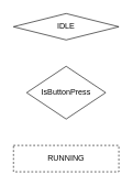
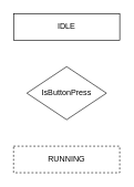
- <mxCell id="4" value="IDLE" style="rhombus;whiteSpace=wrap;html=1;" parent="1" vertex="1"><mxGeometry x="20" y="20" width="160" height="40" as="geometry" /></mxCell>
+ <mxCell id="4" value="IDLE" style="rounded=0;whiteSpace=wrap;html=1;" parent="1" vertex="1"><mxGeometry x="20" y="20" width="160" height="40" as="geometry" /></mxCell>
